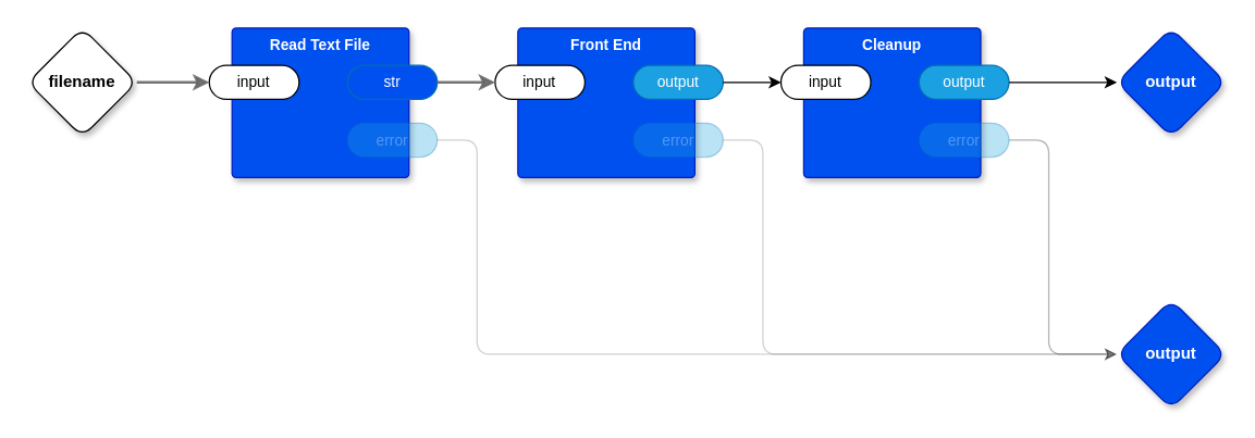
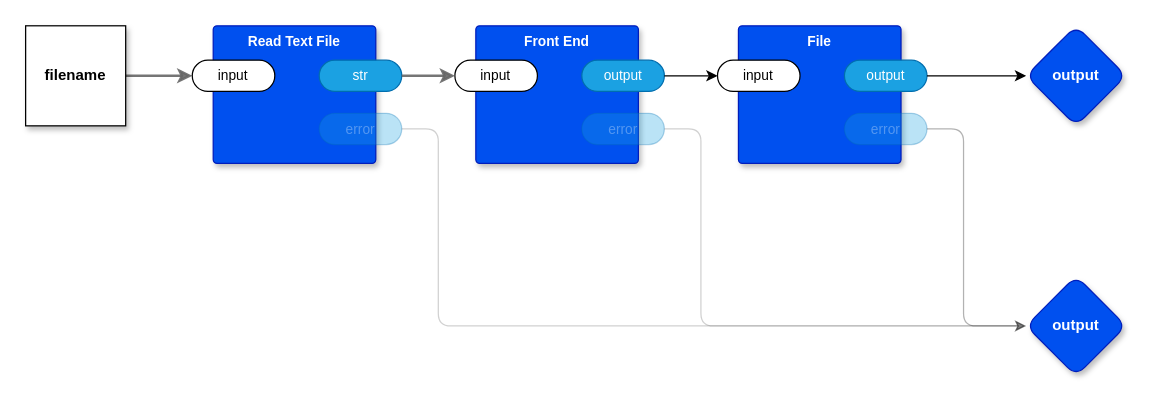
- <mxCell id="17" value="Cleanup" style="rounded=1;whiteSpace=wrap;html=1;sketch=0;container=1;recursiveResize=0;verticalAlign=top;arcSize=6;fontStyle=1;autosize=0;points=[];absoluteArcSize=1;shadow=1;strokeColor=#001DBC;fillColor=#0050ef;fontColor=#ffffff;fontFamily=Helvetica;fontSize=11;" vertex="1" parent="1"><mxGeometry x="590" y="20" width="130" height="110" as="geometry"><mxRectangle x="-98" y="-1230" width="99" height="26" as="alternateBounds" /></mxGeometry></mxCell>
+ <mxCell id="17" value="File" style="rounded=1;whiteSpace=wrap;html=1;sketch=0;container=1;recursiveResize=0;verticalAlign=top;arcSize=6;fontStyle=1;autosize=0;points=[];absoluteArcSize=1;shadow=1;strokeColor=#001DBC;fillColor=#0050ef;fontColor=#ffffff;fontFamily=Helvetica;fontSize=11;" vertex="1" parent="1"><mxGeometry x="590" y="20" width="130" height="110" as="geometry"><mxRectangle x="-98" y="-1230" width="99" height="26" as="alternateBounds" /></mxGeometry></mxCell>
- <mxCell id="7" value="filename" style="rhombus;whiteSpace=wrap;html=1;rounded=1;fontStyle=1;glass=0;sketch=0;fontSize=12;points=[[0,0.5,0,0,0],[0.5,0,0,0,0],[0.5,1,0,0,0],[1,0.5,0,0,0]];shadow=1;fontFamily=Helvetica;fontColor=default;" parent="1" vertex="1"><mxGeometry x="20" y="20" width="80" height="80" as="geometry" /></mxCell>
+ <mxCell id="7" value="filename" style="whiteSpace=wrap;html=1;fontStyle=1;glass=0;sketch=0;fontSize=12;points=[[0,0.5,0,0,0],[0.5,0,0,0,0],[0.5,1,0,0,0],[1,0.5,0,0,0]];shadow=1;fontFamily=Helvetica;fontColor=default;rounded=0;" parent="1" vertex="1"><mxGeometry x="20" y="20" width="80" height="80" as="geometry" /></mxCell>
- <mxCell id="13" value="str" style="rounded=1;whiteSpace=wrap;html=1;sketch=0;points=[[0,0.5,0,0,0],[1,0.5,0,0,0]];fillColor=#0050ef;fontColor=#ffffff;strokeColor=#006EAF;arcSize=50;fontFamily=Helvetica;fontSize=11;" parent="11" vertex="1"><mxGeometry x="84.75" y="27.5" width="66" height="25" as="geometry" /></mxCell>
+ <mxCell id="13" value="str" style="rounded=1;whiteSpace=wrap;html=1;sketch=0;points=[[0,0.5,0,0,0],[1,0.5,0,0,0]];fillColor=#1ba1e2;fontColor=#ffffff;strokeColor=#006EAF;arcSize=50;fontFamily=Helvetica;fontSize=11;" parent="11" vertex="1"><mxGeometry x="84.75" y="27.5" width="66" height="25" as="geometry" /></mxCell>
